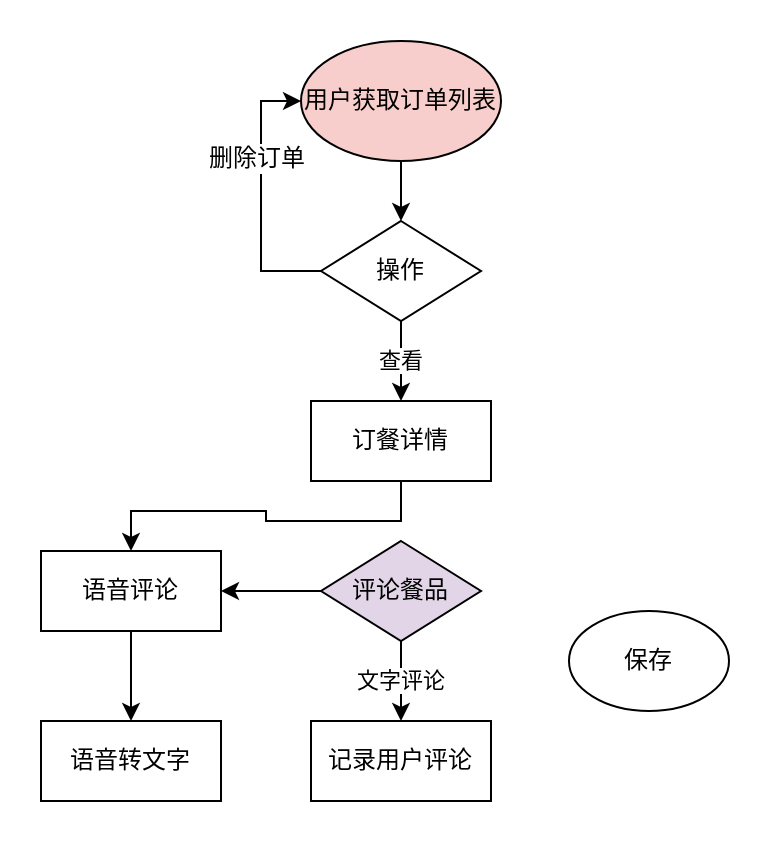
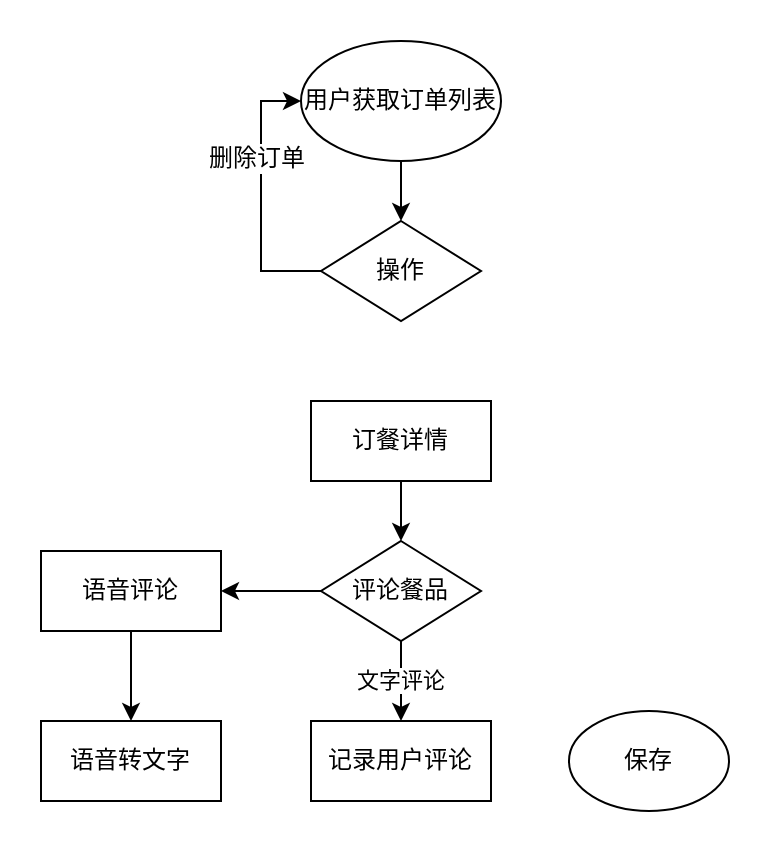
- <mxCell id="3" value="用户获取订单列表" style="ellipse;whiteSpace=wrap;html=1;fillColor=#f8cecc;" vertex="1" parent="1"><mxGeometry x="150" y="20" width="100" height="60" as="geometry" /></mxCell>
+ <mxCell id="3" value="用户获取订单列表" style="ellipse;whiteSpace=wrap;html=1;" vertex="1" parent="1"><mxGeometry x="150" y="20" width="100" height="60" as="geometry" /></mxCell>
- <mxCell id="6" value="查看" style="edgeStyle=orthogonalEdgeStyle;rounded=0;orthogonalLoop=1;jettySize=auto;html=1;exitX=0.5;exitY=1;exitDx=0;exitDy=0;entryX=0.5;entryY=0;entryDx=0;entryDy=0;" edge="1" parent="1" source="7" target="9"><mxGeometry relative="1" as="geometry" /></mxCell>
- <mxCell id="8" style="edgeStyle=orthogonalEdgeStyle;rounded=0;orthogonalLoop=1;jettySize=auto;html=1;exitX=0.5;exitY=1;exitDx=0;exitDy=0;" edge="1" parent="1" source="9" target="14"><mxGeometry relative="1" as="geometry" /></mxCell>
+ <mxCell id="8" style="edgeStyle=orthogonalEdgeStyle;rounded=0;orthogonalLoop=1;jettySize=auto;html=1;exitX=0.5;exitY=1;exitDx=0;exitDy=0;entryX=0.5;entryY=0;entryDx=0;entryDy=0;" edge="1" parent="1" source="9" target="12"><mxGeometry relative="1" as="geometry" /></mxCell>
- <mxCell id="12" value="评论餐品" style="rhombus;whiteSpace=wrap;html=1;fillColor=#e1d5e7;" vertex="1" parent="1"><mxGeometry x="160" y="270" width="80" height="50" as="geometry" /></mxCell>
+ <mxCell id="12" value="评论餐品" style="rhombus;whiteSpace=wrap;html=1;" vertex="1" parent="1"><mxGeometry x="160" y="270" width="80" height="50" as="geometry" /></mxCell>
- <mxCell id="17" value="保存" style="ellipse;whiteSpace=wrap;html=1;" vertex="1" parent="1"><mxGeometry x="284" y="305" width="80" height="50" as="geometry" /></mxCell>
+ <mxCell id="17" value="保存" style="ellipse;whiteSpace=wrap;html=1;" vertex="1" parent="1"><mxGeometry x="284" y="355" width="80" height="50" as="geometry" /></mxCell>
